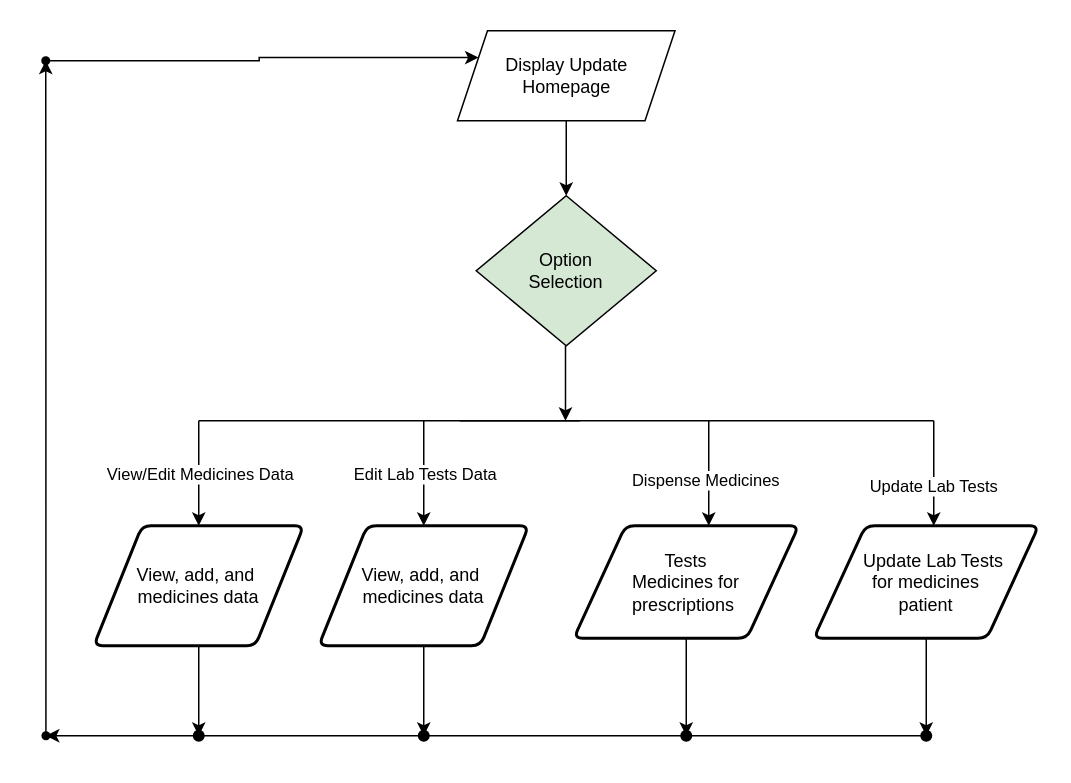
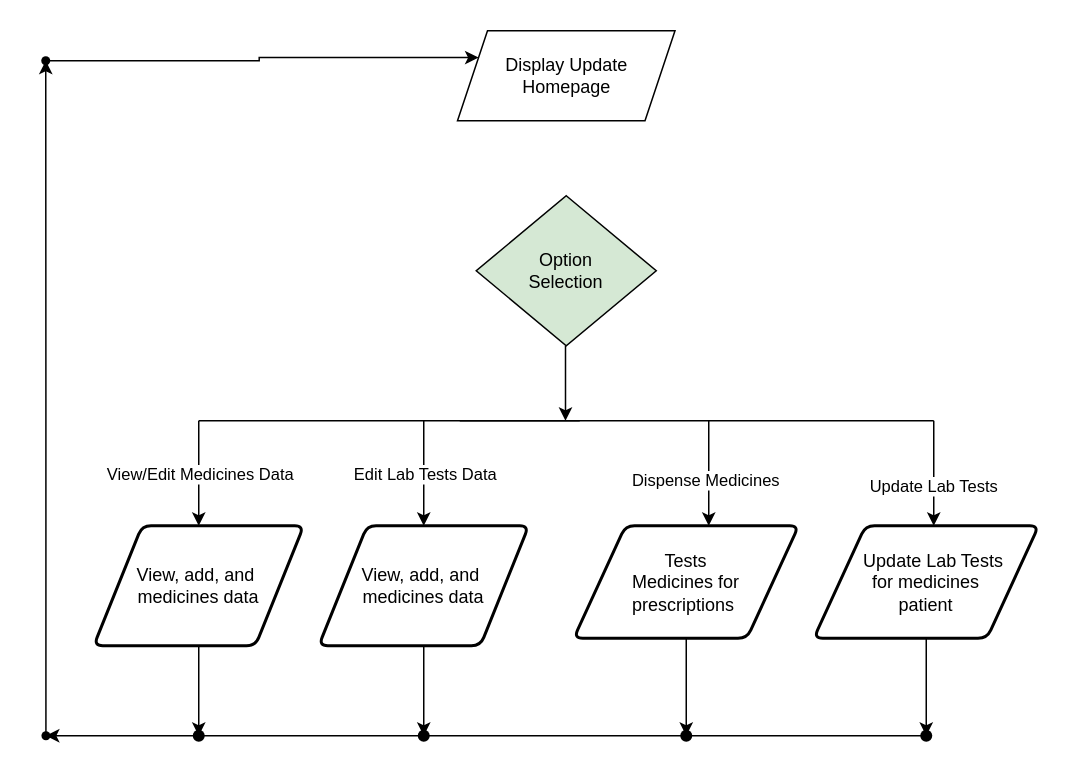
- <mxCell id="2" value="" style="edgeStyle=orthogonalEdgeStyle;rounded=0;orthogonalLoop=1;jettySize=auto;html=1;" parent="1" source="3" target="4" edge="1"><mxGeometry relative="1" as="geometry" /></mxCell>
